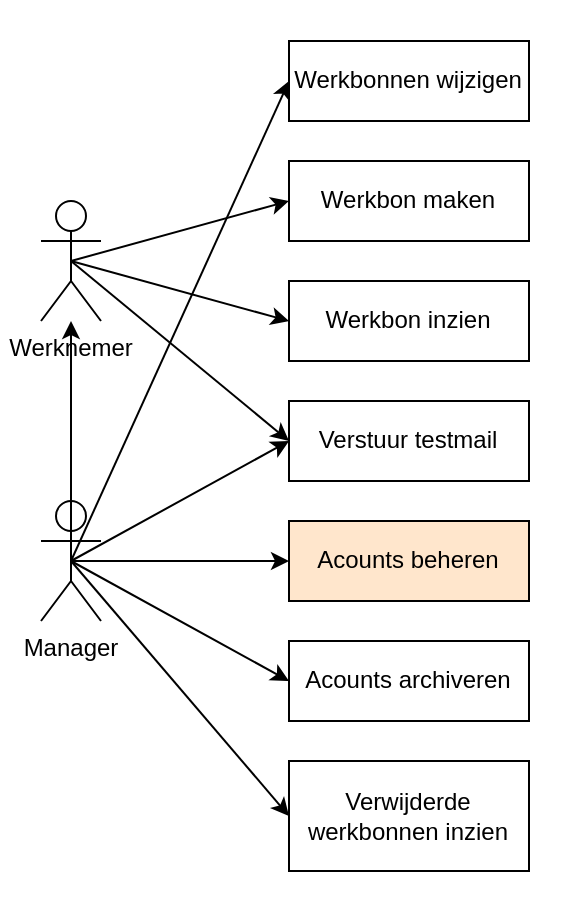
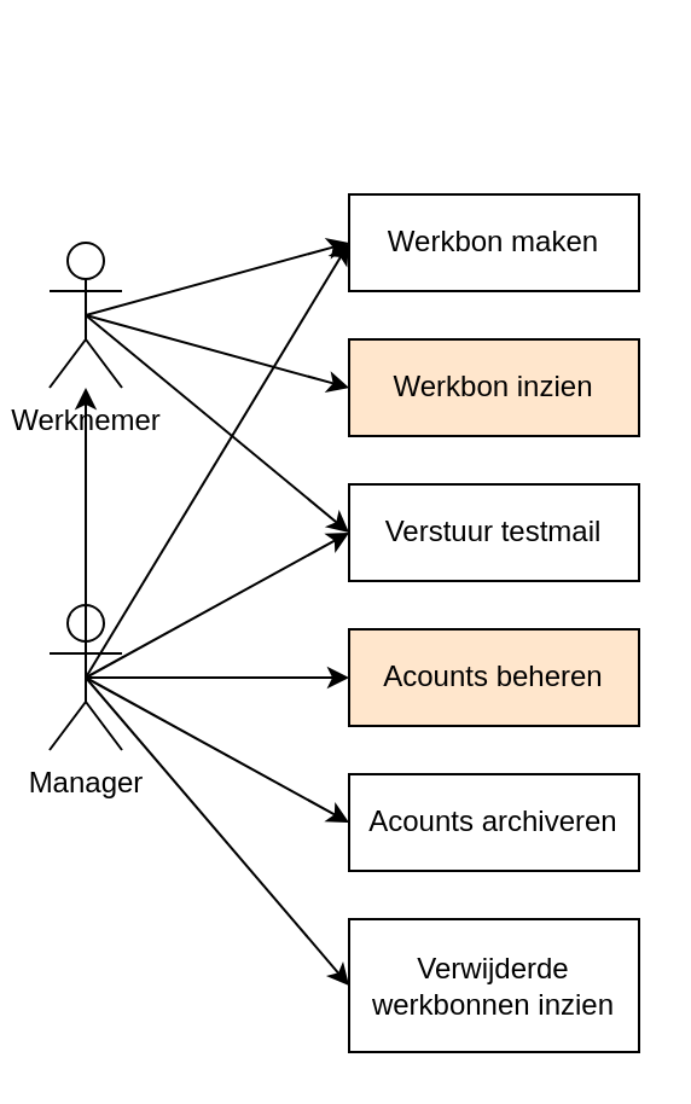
- <mxCell id="9" value="Werkbonnen wijzigen" style="rounded=0;whiteSpace=wrap;html=1;" vertex="1" parent="1"><mxGeometry x="144" y="20" width="120" height="40" as="geometry" /></mxCell>
- <mxCell id="4" value="Werkbon inzien" style="rounded=0;whiteSpace=wrap;html=1;" vertex="1" parent="1"><mxGeometry x="144" y="140" width="120" height="40" as="geometry" /></mxCell>
+ <mxCell id="4" value="Werkbon inzien" style="rounded=0;whiteSpace=wrap;html=1;fillColor=#ffe6cc;" vertex="1" parent="1"><mxGeometry x="144" y="140" width="120" height="40" as="geometry" /></mxCell>
+ <mxCell id="11" value="" style="endArrow=classic;html=1;rounded=0;exitX=0.5;exitY=0.5;exitDx=0;exitDy=0;exitPerimeter=0;entryX=0;entryY=0.5;entryDx=0;entryDy=0;" edge="1" parent="1" source="2" target="3"><mxGeometry width="50" height="50" relative="1" as="geometry"><mxPoint x="80" y="160" as="sourcePoint" /><mxPoint x="130" y="110" as="targetPoint" /></mxGeometry></mxCell>
- <mxCell id="17" value="" style="endArrow=classic;html=1;rounded=0;entryX=0;entryY=0.5;entryDx=0;entryDy=0;exitX=0.5;exitY=0.5;exitDx=0;exitDy=0;exitPerimeter=0;" edge="1" parent="1" source="2" target="9"><mxGeometry width="50" height="50" relative="1" as="geometry"><mxPoint x="65" y="190" as="sourcePoint" /><mxPoint x="154" y="410" as="targetPoint" /></mxGeometry></mxCell>
